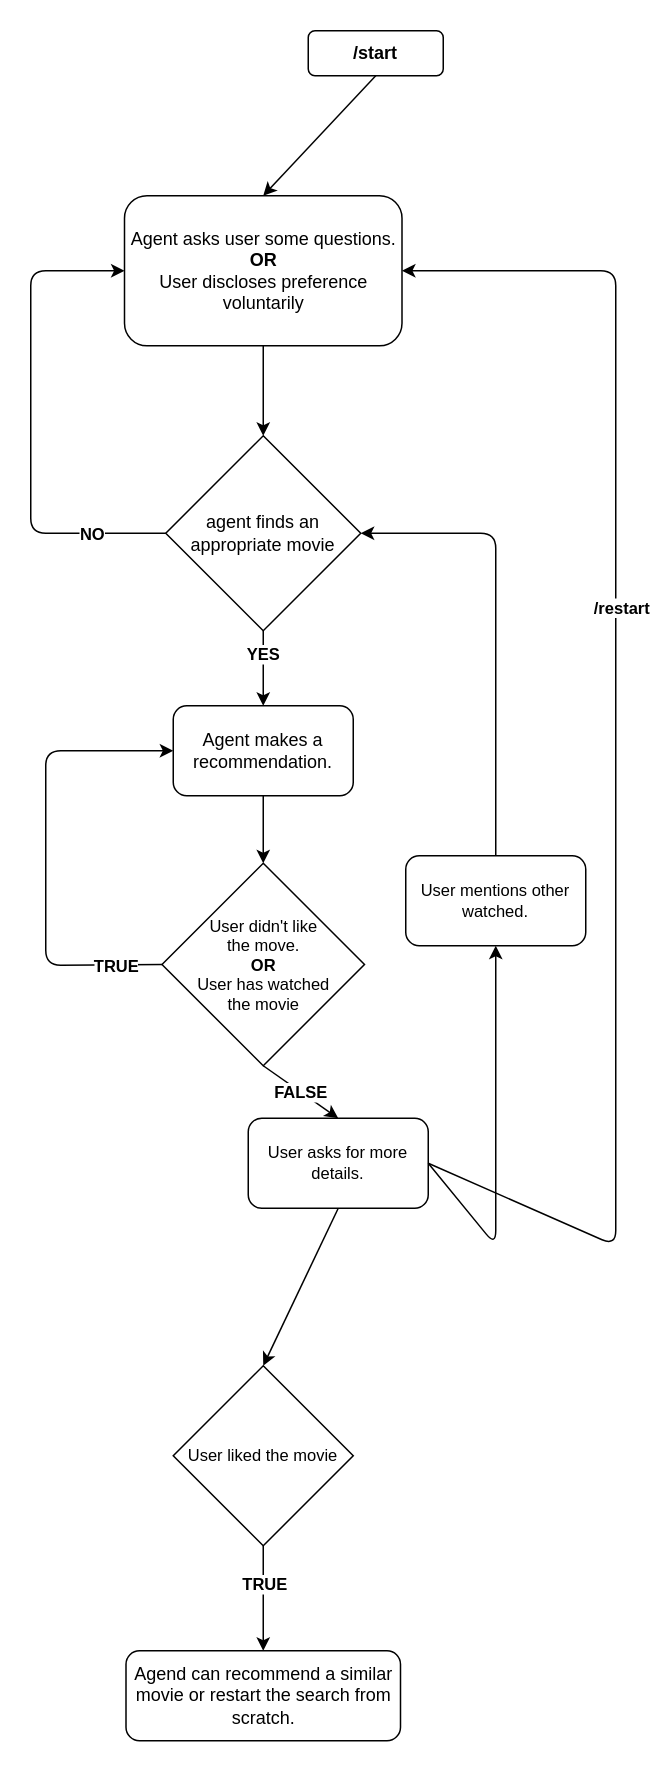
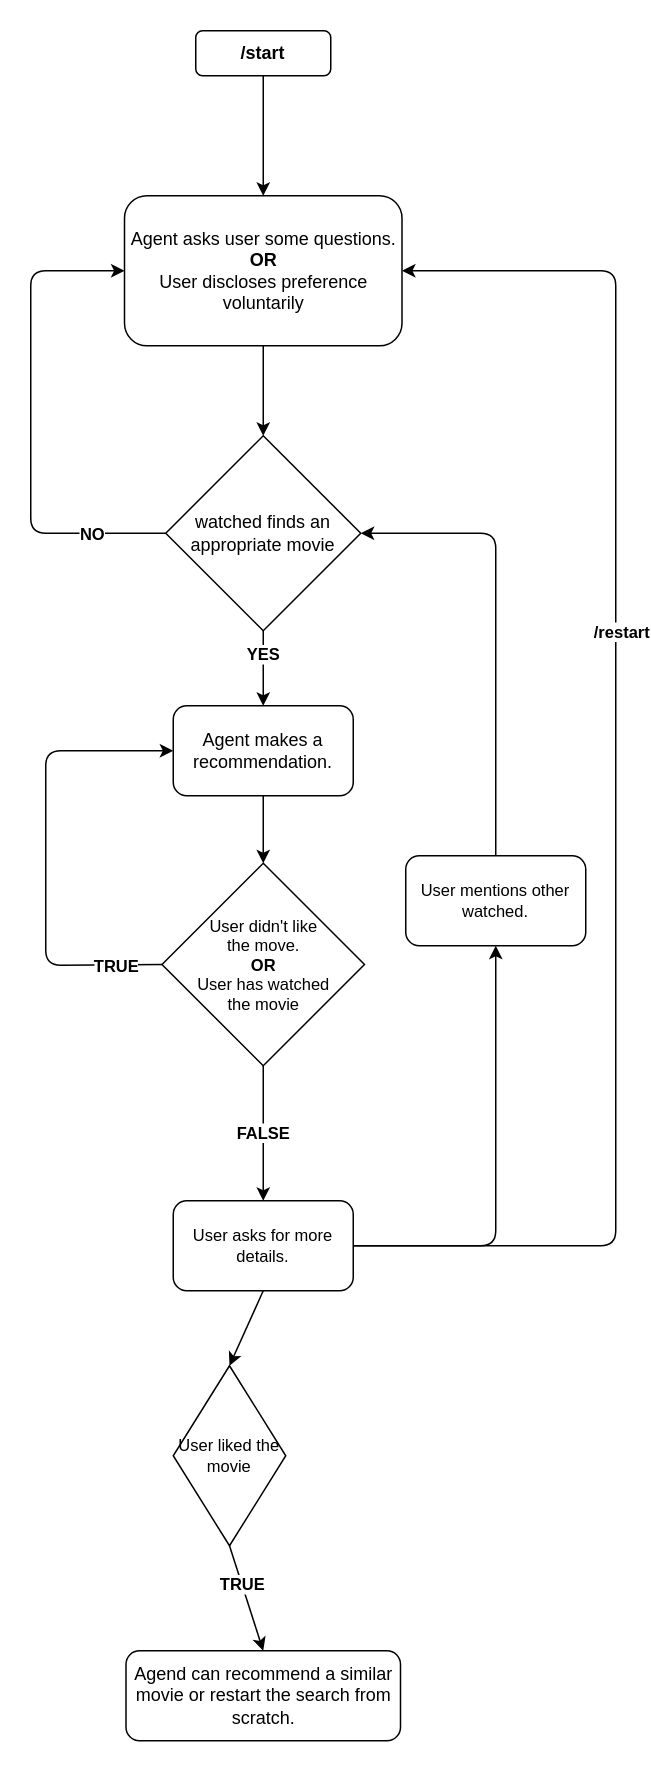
- <mxCell id="2" value="&lt;b&gt;/start&lt;/b&gt;" style="rounded=1;whiteSpace=wrap;html=1;" vertex="1" parent="1"><mxGeometry x="205" y="20" width="90" height="30" as="geometry" /></mxCell>
+ <mxCell id="2" value="&lt;b&gt;/start&lt;/b&gt;" style="rounded=1;whiteSpace=wrap;html=1;" vertex="1" parent="1"><mxGeometry x="130" y="20" width="90" height="30" as="geometry" /></mxCell>
- <mxCell id="5" value="agent finds an appropriate movie" style="rhombus;whiteSpace=wrap;html=1;" vertex="1" parent="1"><mxGeometry x="110" y="290" width="130" height="130" as="geometry" /></mxCell>
+ <mxCell id="5" value="watched finds an appropriate movie" style="rhombus;whiteSpace=wrap;html=1;" vertex="1" parent="1"><mxGeometry x="110" y="290" width="130" height="130" as="geometry" /></mxCell>
- <mxCell id="17" value="User asks for more details." style="rounded=1;whiteSpace=wrap;html=1;fontSize=11;" vertex="1" parent="1"><mxGeometry x="165" y="745" width="120" height="60" as="geometry" /></mxCell>
+ <mxCell id="17" value="User asks for more details." style="rounded=1;whiteSpace=wrap;html=1;fontSize=11;" vertex="1" parent="1"><mxGeometry x="115" y="800" width="120" height="60" as="geometry" /></mxCell>
- <mxCell id="18" value="User liked the movie" style="rhombus;whiteSpace=wrap;html=1;fontSize=11;" vertex="1" parent="1"><mxGeometry x="115" y="910" width="120" height="120" as="geometry" /></mxCell>
+ <mxCell id="18" value="User liked the movie" style="rhombus;whiteSpace=wrap;html=1;fontSize=11;" vertex="1" parent="1"><mxGeometry x="115" y="910" width="75" height="120" as="geometry" /></mxCell>
